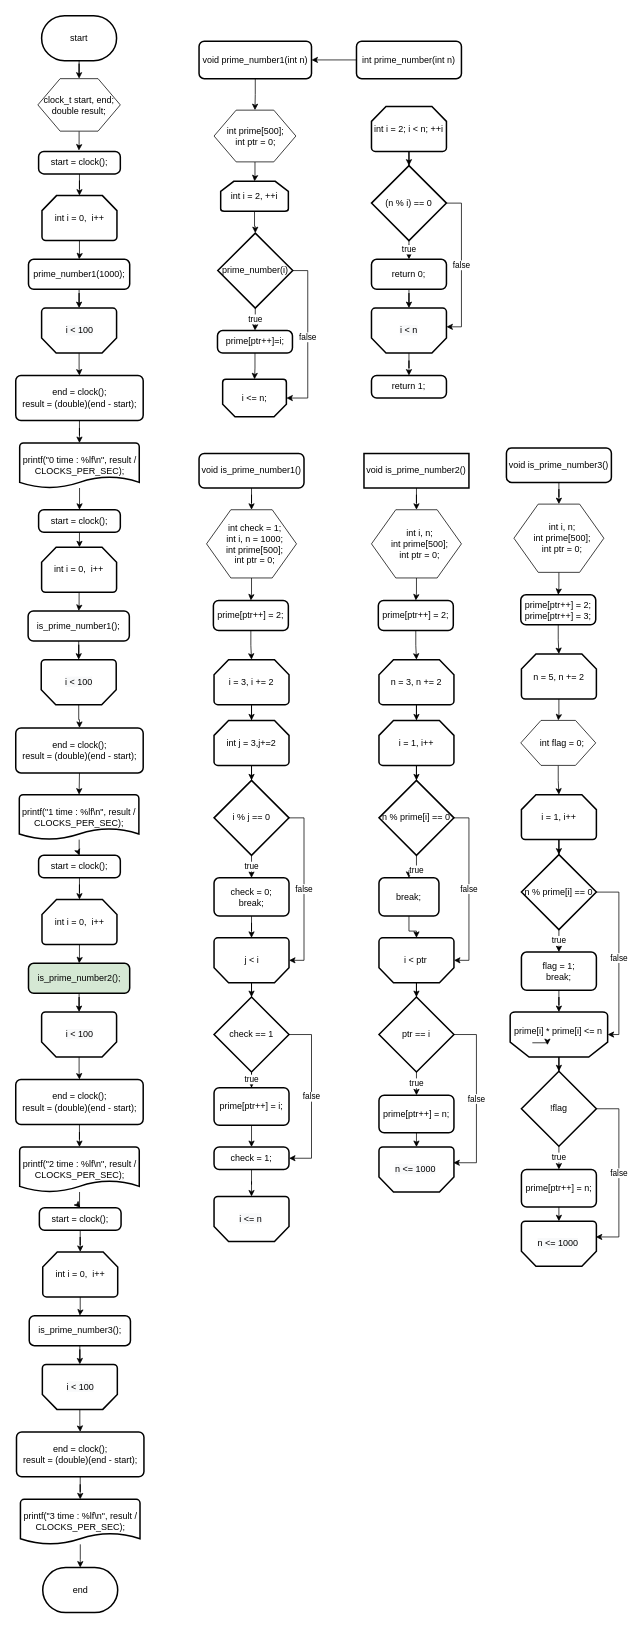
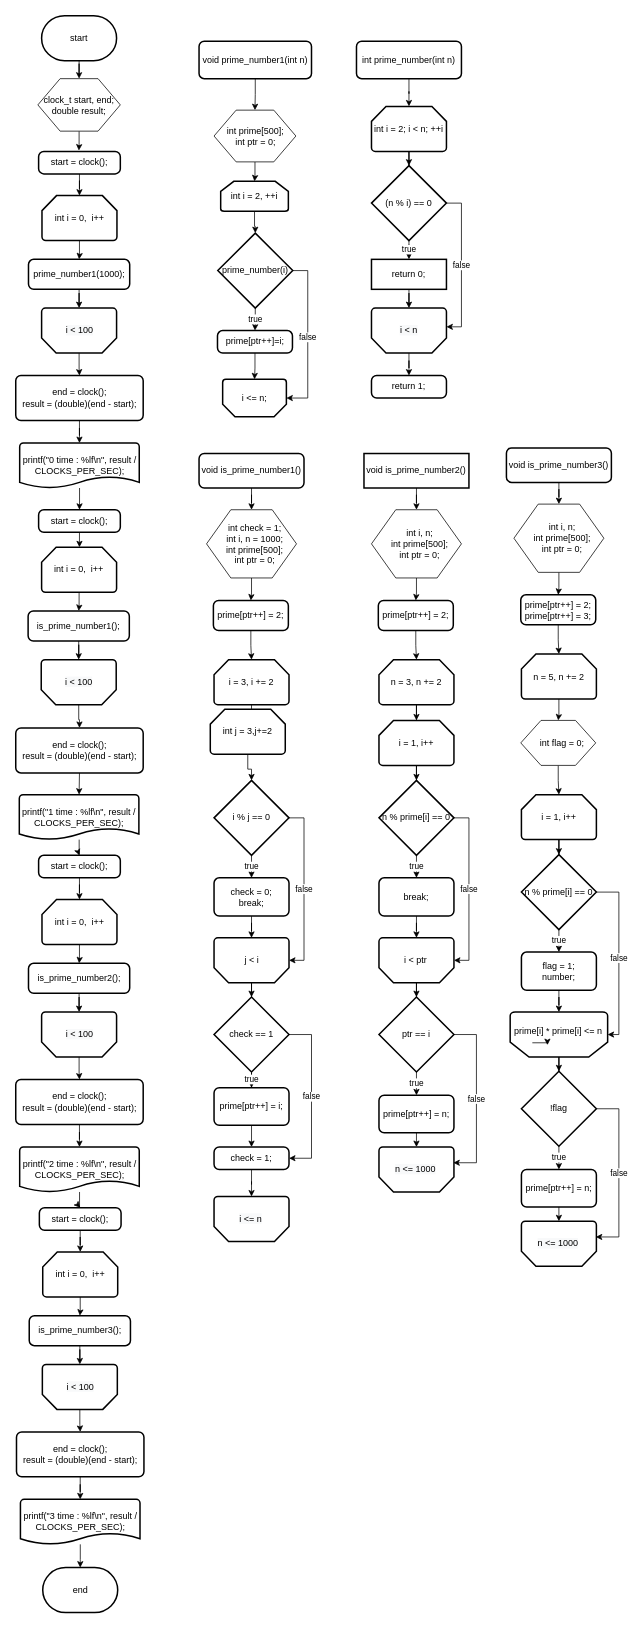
- <mxCell id="62" style="edgeStyle=orthogonalEdgeStyle;rounded=0;orthogonalLoop=1;jettySize=auto;html=1;" edge="1" parent="1" source="63" target="61"><mxGeometry relative="1" as="geometry"><mxPoint x="545" y="160" as="targetPoint" /></mxGeometry></mxCell>
+ <mxCell id="62" style="edgeStyle=orthogonalEdgeStyle;rounded=0;orthogonalLoop=1;jettySize=auto;html=1;entryX=0.5;entryY=0;entryDx=0;entryDy=0;entryPerimeter=0;" edge="1" parent="1" source="63" target="77"><mxGeometry relative="1" as="geometry"><mxPoint x="545" y="160" as="targetPoint" /></mxGeometry></mxCell>
- <mxCell id="85" value="return 0;" style="rounded=1;whiteSpace=wrap;html=1;absoluteArcSize=1;arcSize=14;strokeWidth=2;" vertex="1" parent="1"><mxGeometry x="495" y="345" width="100" height="40" as="geometry" /></mxCell>
+ <mxCell id="85" value="return 0;" style="whiteSpace=wrap;html=1;absoluteArcSize=1;arcSize=14;strokeWidth=2;rounded=0;" vertex="1" parent="1"><mxGeometry x="495" y="345" width="100" height="40" as="geometry" /></mxCell>
- <mxCell id="99" value="int j = 3,j+=2" style="strokeWidth=2;html=1;shape=mxgraph.flowchart.loop_limit;whiteSpace=wrap;" vertex="1" parent="1"><mxGeometry x="285" y="960" width="100" height="60" as="geometry" /></mxCell>
+ <mxCell id="99" value="int j = 3,j+=2" style="strokeWidth=2;html=1;shape=mxgraph.flowchart.loop_limit;whiteSpace=wrap;" vertex="1" parent="1"><mxGeometry x="280" y="945" width="100" height="60" as="geometry" /></mxCell>
- <mxCell id="135" value="break;" style="rounded=1;whiteSpace=wrap;html=1;absoluteArcSize=1;arcSize=14;strokeWidth=2;" vertex="1" parent="1"><mxGeometry x="505" y="1170" width="80" height="51" as="geometry" /></mxCell>
+ <mxCell id="135" value="break;" style="rounded=1;whiteSpace=wrap;html=1;absoluteArcSize=1;arcSize=14;strokeWidth=2;" vertex="1" parent="1"><mxGeometry x="505" y="1170" width="100" height="51" as="geometry" /></mxCell>
- <mxCell id="161" value="&lt;div&gt;flag = 1;&lt;/div&gt;&lt;div&gt;&lt;span style=&quot;&quot;&gt;    &lt;/span&gt;break;&lt;/div&gt;" style="rounded=1;whiteSpace=wrap;html=1;absoluteArcSize=1;arcSize=14;strokeWidth=2;" vertex="1" parent="1"><mxGeometry x="695" y="1269" width="100" height="51" as="geometry" /></mxCell>
+ <mxCell id="161" value="&lt;div&gt;flag = 1;&lt;/div&gt;&lt;div&gt;&lt;span style=&quot;&quot;&gt;    &lt;/span&gt;number;&lt;/div&gt;" style="rounded=1;whiteSpace=wrap;html=1;absoluteArcSize=1;arcSize=14;strokeWidth=2;" vertex="1" parent="1"><mxGeometry x="695" y="1269" width="100" height="51" as="geometry" /></mxCell>
- <mxCell id="36" value="is_prime_number2();" style="rounded=1;whiteSpace=wrap;html=1;absoluteArcSize=1;arcSize=14;strokeWidth=2;fillColor=#d5e8d4;" vertex="1" parent="1"><mxGeometry x="37.5" y="1284" width="135" height="40" as="geometry" /></mxCell>
+ <mxCell id="36" value="is_prime_number2();" style="rounded=1;whiteSpace=wrap;html=1;absoluteArcSize=1;arcSize=14;strokeWidth=2;" vertex="1" parent="1"><mxGeometry x="37.5" y="1284" width="135" height="40" as="geometry" /></mxCell>
